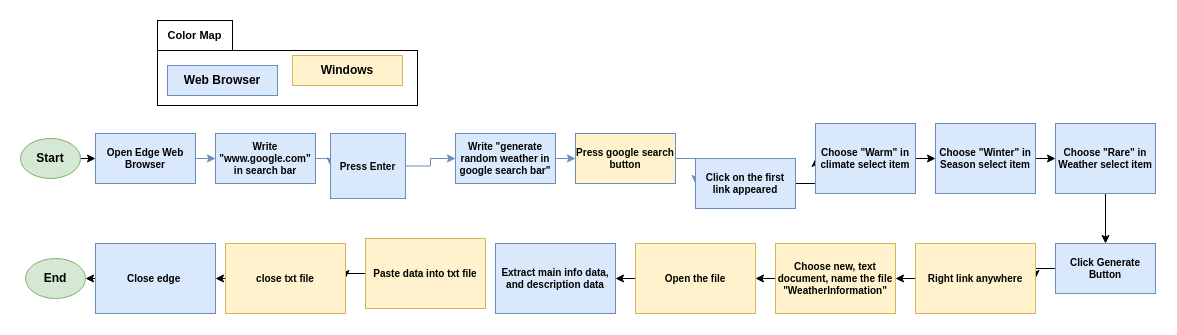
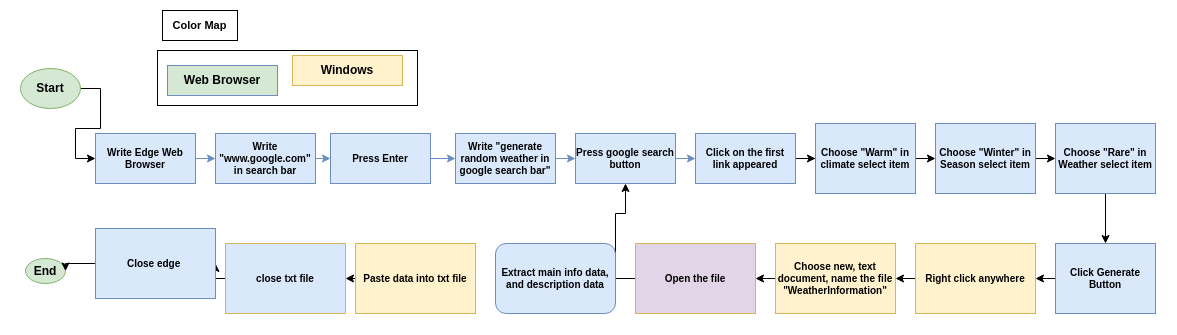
- <mxCell id="23" value="Color Map" style="text;html=1;align=center;verticalAlign=middle;whiteSpace=wrap;rounded=0;strokeColor=default;fontStyle=1;fontSize=11;" parent="1" vertex="1"><mxGeometry x="157" y="20" width="75" height="30" as="geometry" /></mxCell>
+ <mxCell id="23" value="Color Map" style="text;html=1;align=center;verticalAlign=middle;whiteSpace=wrap;rounded=0;strokeColor=default;fontStyle=1;fontSize=11;" parent="1" vertex="1"><mxGeometry x="162" y="10" width="75" height="30" as="geometry" /></mxCell>
- <mxCell id="20" value="Web Browser" style="rounded=0;whiteSpace=wrap;html=1;fillColor=#dae8fc;strokeColor=#6c8ebf;fontStyle=1" parent="1" vertex="1"><mxGeometry x="167" y="65" width="110" height="30" as="geometry" /></mxCell>
+ <mxCell id="20" value="Web Browser" style="rounded=0;whiteSpace=wrap;html=1;fillColor=#d5e8d4;strokeColor=#6c8ebf;fontStyle=1;" parent="1" vertex="1"><mxGeometry x="167" y="65" width="110" height="30" as="geometry" /></mxCell>
- <mxCell id="3" value="Start" style="ellipse;whiteSpace=wrap;html=1;fontStyle=1;fontSize=12;fillColor=#d5e8d4;strokeColor=#82b366;" parent="1" vertex="1"><mxGeometry x="20" y="138" width="60" height="40" as="geometry" /></mxCell>
+ <mxCell id="3" value="Start" style="ellipse;whiteSpace=wrap;html=1;fontStyle=1;fontSize=12;fillColor=#d5e8d4;strokeColor=#82b366;" parent="1" vertex="1"><mxGeometry x="20" y="68" width="60" height="40" as="geometry" /></mxCell>
- <mxCell id="11" value="Open Edge Web Browser" style="rounded=0;whiteSpace=wrap;html=1;fillColor=#dae8fc;strokeColor=#6c8ebf;fontStyle=1;fontSize=10;" parent="1" vertex="1"><mxGeometry x="95" y="133" width="100" height="50" as="geometry" /></mxCell>
+ <mxCell id="11" value="Write Edge Web Browser" style="rounded=0;whiteSpace=wrap;html=1;fillColor=#dae8fc;strokeColor=#6c8ebf;fontStyle=1;fontSize=10;" parent="1" vertex="1"><mxGeometry x="95" y="133" width="100" height="50" as="geometry" /></mxCell>
- <mxCell id="13" value="Press google search button" style="rounded=0;whiteSpace=wrap;html=1;fillColor=#fff2cc;strokeColor=#6c8ebf;fontStyle=1;fontSize=10;" parent="1" vertex="1"><mxGeometry x="575" y="133" width="100" height="50" as="geometry" /></mxCell>
+ <mxCell id="13" value="Press google search button" style="rounded=0;whiteSpace=wrap;html=1;fillColor=#dae8fc;strokeColor=#6c8ebf;fontStyle=1;fontSize=10;" parent="1" vertex="1"><mxGeometry x="575" y="133" width="100" height="50" as="geometry" /></mxCell>
- <mxCell id="7" value="Press Enter" style="rounded=0;whiteSpace=wrap;html=1;fillColor=#dae8fc;strokeColor=#6c8ebf;fontStyle=1;fontSize=10;" parent="1" vertex="1"><mxGeometry x="330" y="133" width="75" height="65" as="geometry" /></mxCell>
+ <mxCell id="7" value="Press Enter" style="rounded=0;whiteSpace=wrap;html=1;fillColor=#dae8fc;strokeColor=#6c8ebf;fontStyle=1;fontSize=10;" parent="1" vertex="1"><mxGeometry x="330" y="133" width="100" height="50" as="geometry" /></mxCell>
- <mxCell id="15" value="Click on the first link appeared" style="rounded=0;whiteSpace=wrap;html=1;fillColor=#dae8fc;strokeColor=#6c8ebf;fontStyle=1;fontSize=10;" parent="1" vertex="1"><mxGeometry x="695" y="158" width="100" height="50" as="geometry" /></mxCell>
+ <mxCell id="15" value="Click on the first link appeared" style="rounded=0;whiteSpace=wrap;html=1;fillColor=#dae8fc;strokeColor=#6c8ebf;fontStyle=1;fontSize=10;" parent="1" vertex="1"><mxGeometry x="695" y="133" width="100" height="50" as="geometry" /></mxCell>
- <mxCell id="28" value="Click Generate Button" style="rounded=0;whiteSpace=wrap;html=1;fillColor=#dae8fc;strokeColor=#6c8ebf;fontStyle=1;fontSize=10;" vertex="1" parent="1"><mxGeometry x="1055" y="243" width="100" height="50" as="geometry" /></mxCell>
+ <mxCell id="28" value="Click Generate Button" style="rounded=0;whiteSpace=wrap;html=1;fillColor=#dae8fc;strokeColor=#6c8ebf;fontStyle=1;fontSize=10;" vertex="1" parent="1"><mxGeometry x="1055" y="243" width="100" height="70" as="geometry" /></mxCell>
- <mxCell id="37" value="Paste data into txt file" style="rounded=0;whiteSpace=wrap;html=1;fillColor=#fff2cc;strokeColor=#d6b656;fontStyle=1;fontSize=10;" vertex="1" parent="1"><mxGeometry x="365" y="238" width="120" height="70" as="geometry" /></mxCell>
+ <mxCell id="37" value="Paste data into txt file" style="rounded=0;whiteSpace=wrap;html=1;fillColor=#fff2cc;strokeColor=#d6b656;fontStyle=1;fontSize=10;" vertex="1" parent="1"><mxGeometry x="355" y="243" width="120" height="70" as="geometry" /></mxCell>
- <mxCell id="19" value="End" style="ellipse;whiteSpace=wrap;html=1;fontStyle=1;fontSize=12;fillColor=#d5e8d4;strokeColor=#82b366;" parent="1" vertex="1"><mxGeometry x="25" y="258" width="60" height="40" as="geometry" /></mxCell>
+ <mxCell id="19" value="End" style="ellipse;whiteSpace=wrap;html=1;fontStyle=1;fontSize=12;fillColor=#d5e8d4;strokeColor=#82b366;" parent="1" vertex="1"><mxGeometry x="25" y="258" width="40" height="25" as="geometry" /></mxCell>
- <mxCell id="41" value="Close edge&amp;nbsp;" style="rounded=0;whiteSpace=wrap;html=1;fillColor=#dae8fc;strokeColor=#6c8ebf;fontStyle=1;fontSize=10;" vertex="1" parent="1"><mxGeometry x="95" y="243" width="120" height="70" as="geometry" /></mxCell>
+ <mxCell id="41" value="Close edge&amp;nbsp;" style="rounded=0;whiteSpace=wrap;html=1;fillColor=#dae8fc;strokeColor=#6c8ebf;fontStyle=1;fontSize=10;" vertex="1" parent="1"><mxGeometry x="95" y="228" width="120" height="70" as="geometry" /></mxCell>
- <mxCell id="39" value="close txt file" style="rounded=0;whiteSpace=wrap;html=1;fillColor=#fff2cc;strokeColor=#d6b656;fontStyle=1;fontSize=10;" vertex="1" parent="1"><mxGeometry x="225" y="243" width="120" height="70" as="geometry" /></mxCell>
+ <mxCell id="39" value="close txt file" style="rounded=0;whiteSpace=wrap;html=1;fillColor=#dae8fc;strokeColor=#d6b656;fontStyle=1;fontSize=10;" vertex="1" parent="1"><mxGeometry x="225" y="243" width="120" height="70" as="geometry" /></mxCell>
- <mxCell id="35" value="Extract main info data, and description data" style="rounded=0;whiteSpace=wrap;html=1;fillColor=#dae8fc;strokeColor=#6c8ebf;fontStyle=1;fontSize=10;" vertex="1" parent="1"><mxGeometry x="495" y="243" width="120" height="70" as="geometry" /></mxCell>
+ <mxCell id="35" value="Extract main info data, and description data" style="whiteSpace=wrap;html=1;fillColor=#dae8fc;strokeColor=#6c8ebf;fontStyle=1;fontSize=10;rounded=1;" vertex="1" parent="1"><mxGeometry x="495" y="243" width="120" height="70" as="geometry" /></mxCell>
- <mxCell id="33" style="edgeStyle=orthogonalEdgeStyle;rounded=0;orthogonalLoop=1;jettySize=auto;html=1;exitX=0;exitY=0.5;exitDx=0;exitDy=0;entryX=1;entryY=0.5;entryDx=0;entryDy=0;" edge="1" parent="1" source="34" target="35"><mxGeometry relative="1" as="geometry" /></mxCell>
+ <mxCell id="33" style="edgeStyle=orthogonalEdgeStyle;rounded=0;orthogonalLoop=1;jettySize=auto;html=1;exitX=0;exitY=0.5;exitDx=0;exitDy=0;" edge="1" parent="1" source="34" target="13"><mxGeometry relative="1" as="geometry" /></mxCell>
- <mxCell id="34" value="Open the file" style="rounded=0;whiteSpace=wrap;html=1;fillColor=#fff2cc;strokeColor=#d6b656;fontStyle=1;fontSize=10;" vertex="1" parent="1"><mxGeometry x="635" y="243" width="120" height="70" as="geometry" /></mxCell>
+ <mxCell id="34" value="Open the file" style="rounded=0;whiteSpace=wrap;html=1;fillColor=#e1d5e7;strokeColor=#d6b656;fontStyle=1;fontSize=10;" vertex="1" parent="1"><mxGeometry x="635" y="243" width="120" height="70" as="geometry" /></mxCell>
- <mxCell id="30" value="Right link anywhere" style="rounded=0;whiteSpace=wrap;html=1;fillColor=#fff2cc;strokeColor=#d6b656;fontStyle=1;fontSize=10;" vertex="1" parent="1"><mxGeometry x="915" y="243" width="120" height="70" as="geometry" /></mxCell>
+ <mxCell id="30" value="Right click anywhere" style="rounded=0;whiteSpace=wrap;html=1;fillColor=#fff2cc;strokeColor=#d6b656;fontStyle=1;fontSize=10;" vertex="1" parent="1"><mxGeometry x="915" y="243" width="120" height="70" as="geometry" /></mxCell>
